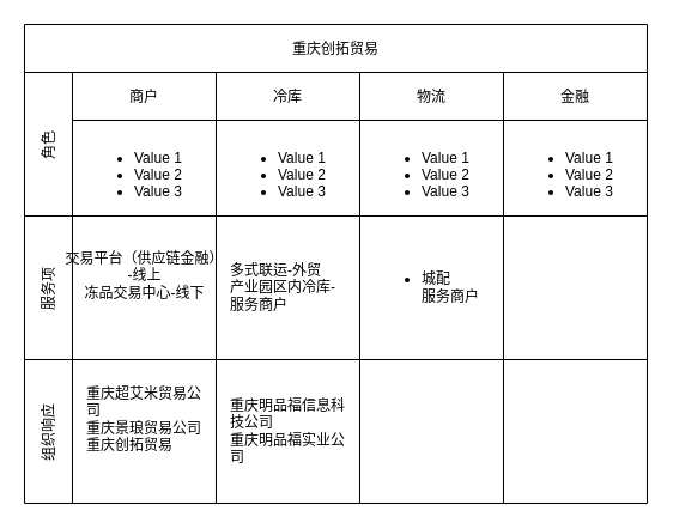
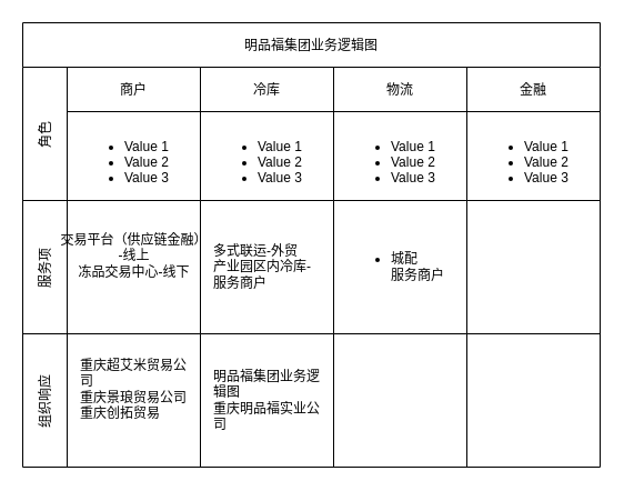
- <mxCell id="2" value="重庆创拓贸易" style="shape=table;childLayout=tableLayout;startSize=40;collapsible=0;recursiveResize=0;expand=0;" vertex="1" parent="1"><mxGeometry x="20" y="20" width="520" height="400" as="geometry" /></mxCell>
+ <mxCell id="2" value="明品福集团业务逻辑图" style="shape=table;childLayout=tableLayout;startSize=40;collapsible=0;recursiveResize=0;expand=0;" vertex="1" parent="1"><mxGeometry x="20" y="20" width="520" height="400" as="geometry" /></mxCell>
- <mxCell id="24" value="重庆明品福信息科技公司&lt;div&gt;重庆明品福实业公司&lt;/div&gt;" style="text;strokeColor=none;fillColor=none;html=1;whiteSpace=wrap;verticalAlign=middle;overflow=hidden;" vertex="1" parent="23"><mxGeometry x="10" y="20" width="100" height="80" as="geometry" /></mxCell>
+ <mxCell id="24" value="明品福集团业务逻辑图&lt;div&gt;重庆明品福实业公司&lt;/div&gt;" style="text;strokeColor=none;fillColor=none;html=1;whiteSpace=wrap;verticalAlign=middle;overflow=hidden;" vertex="1" parent="23"><mxGeometry x="10" y="20" width="100" height="80" as="geometry" /></mxCell>
